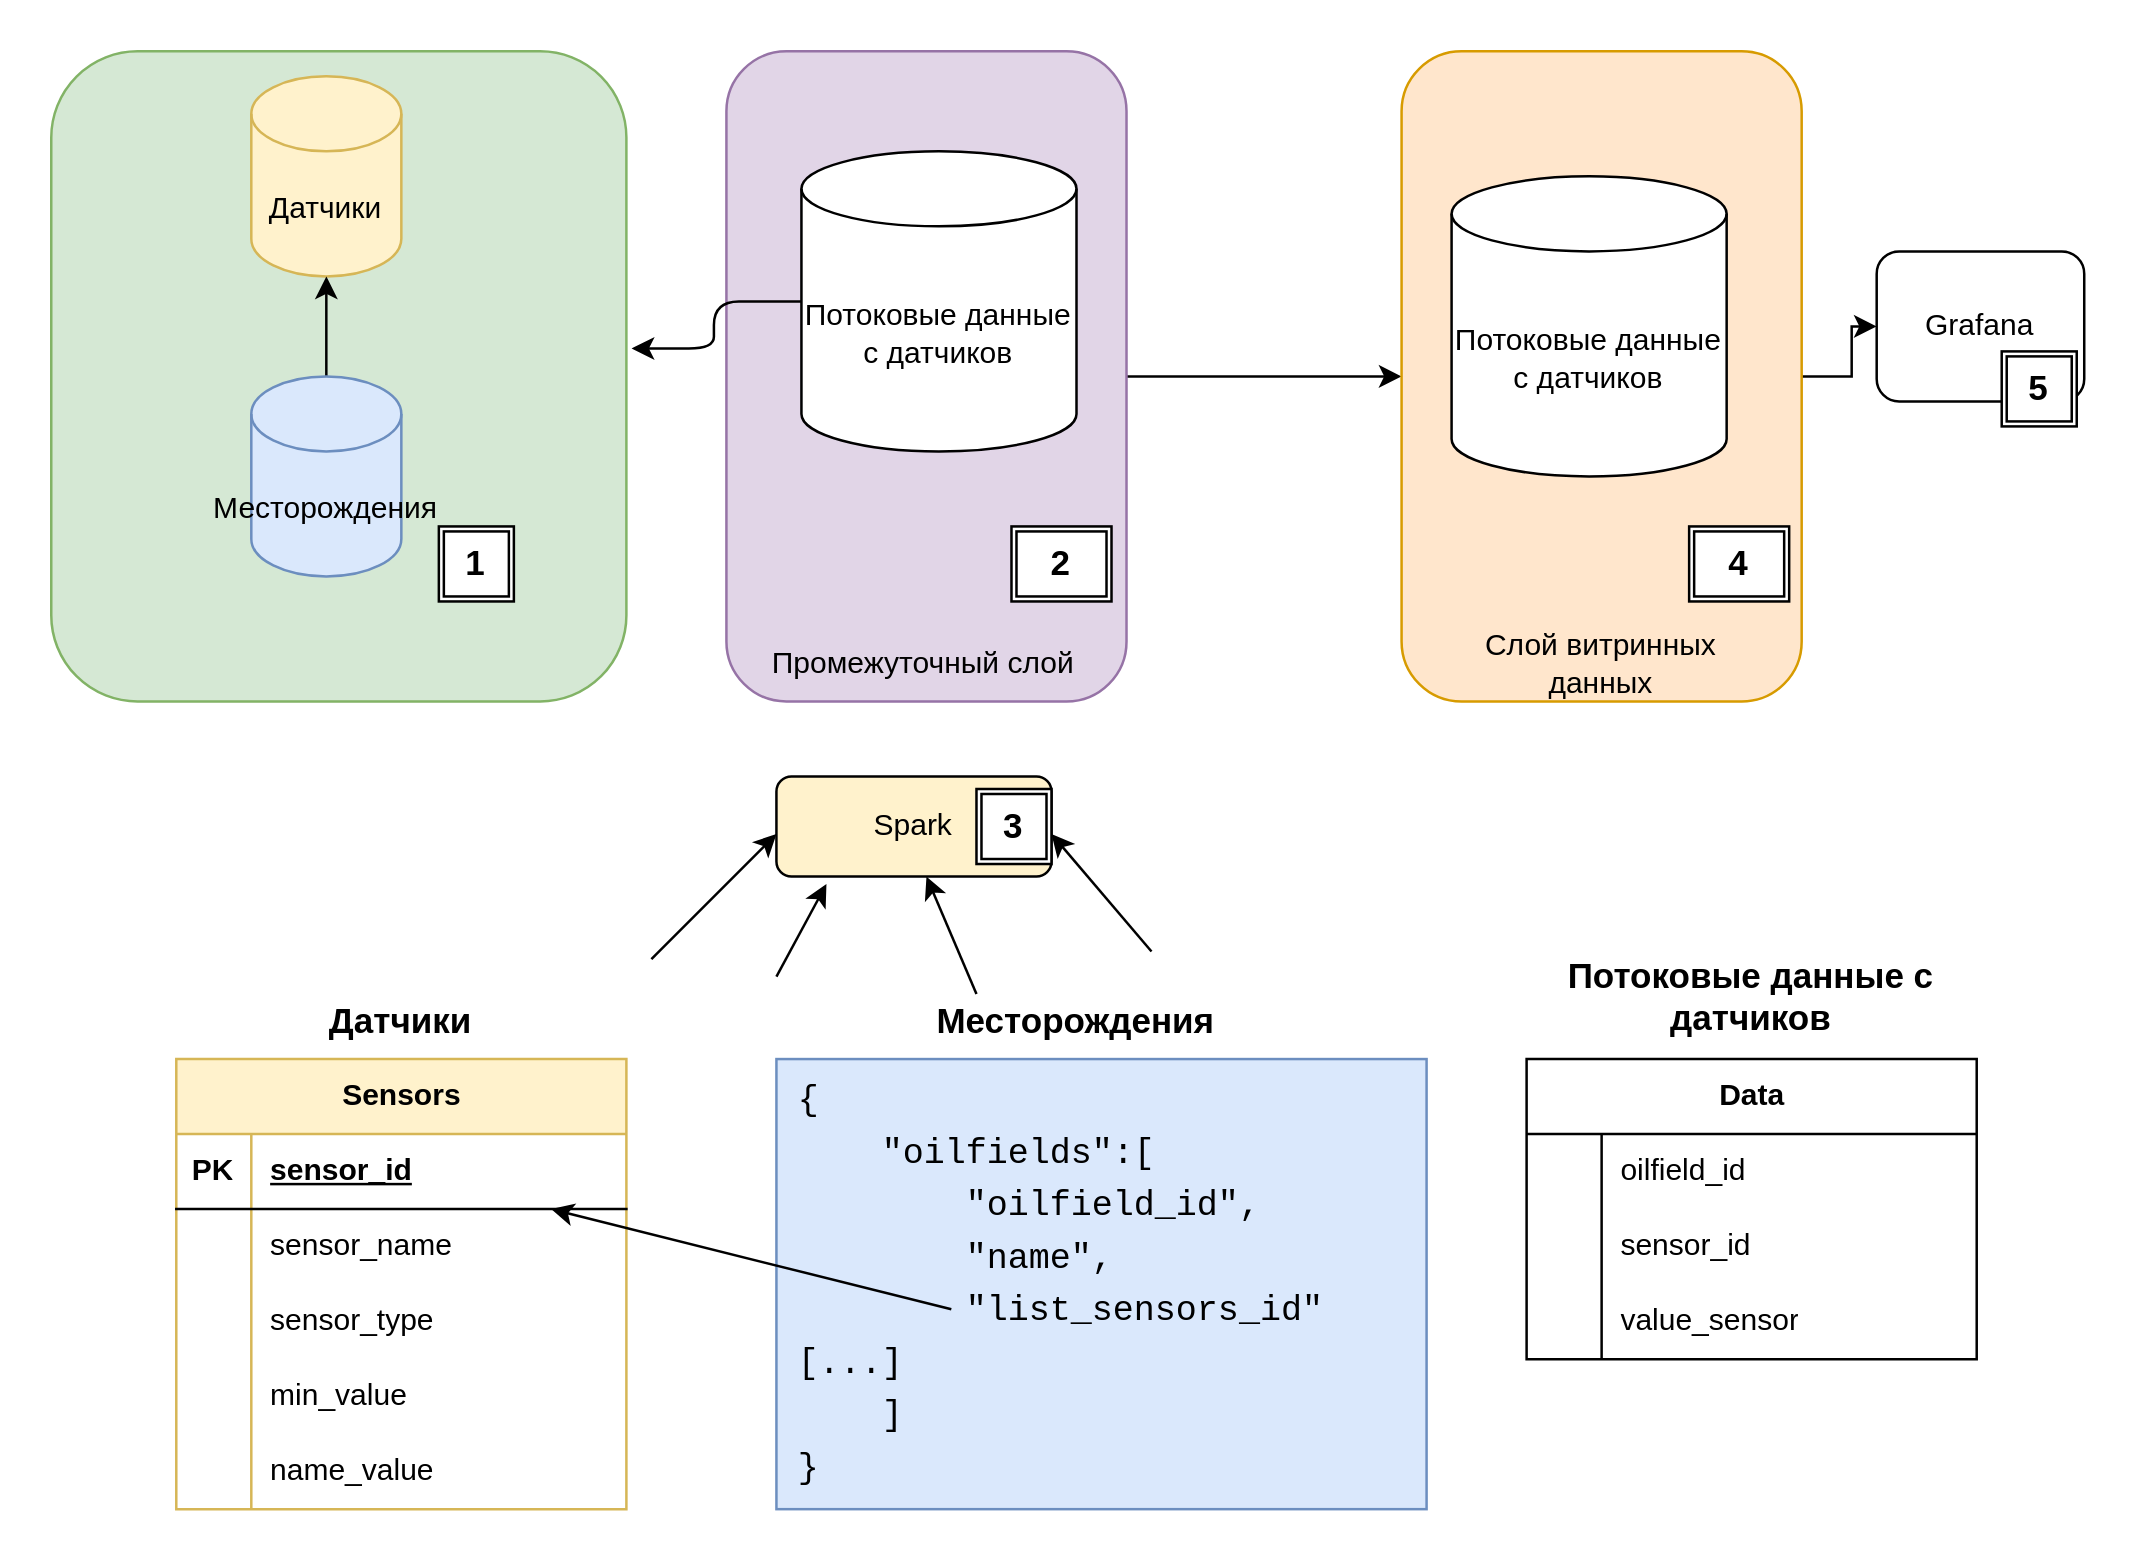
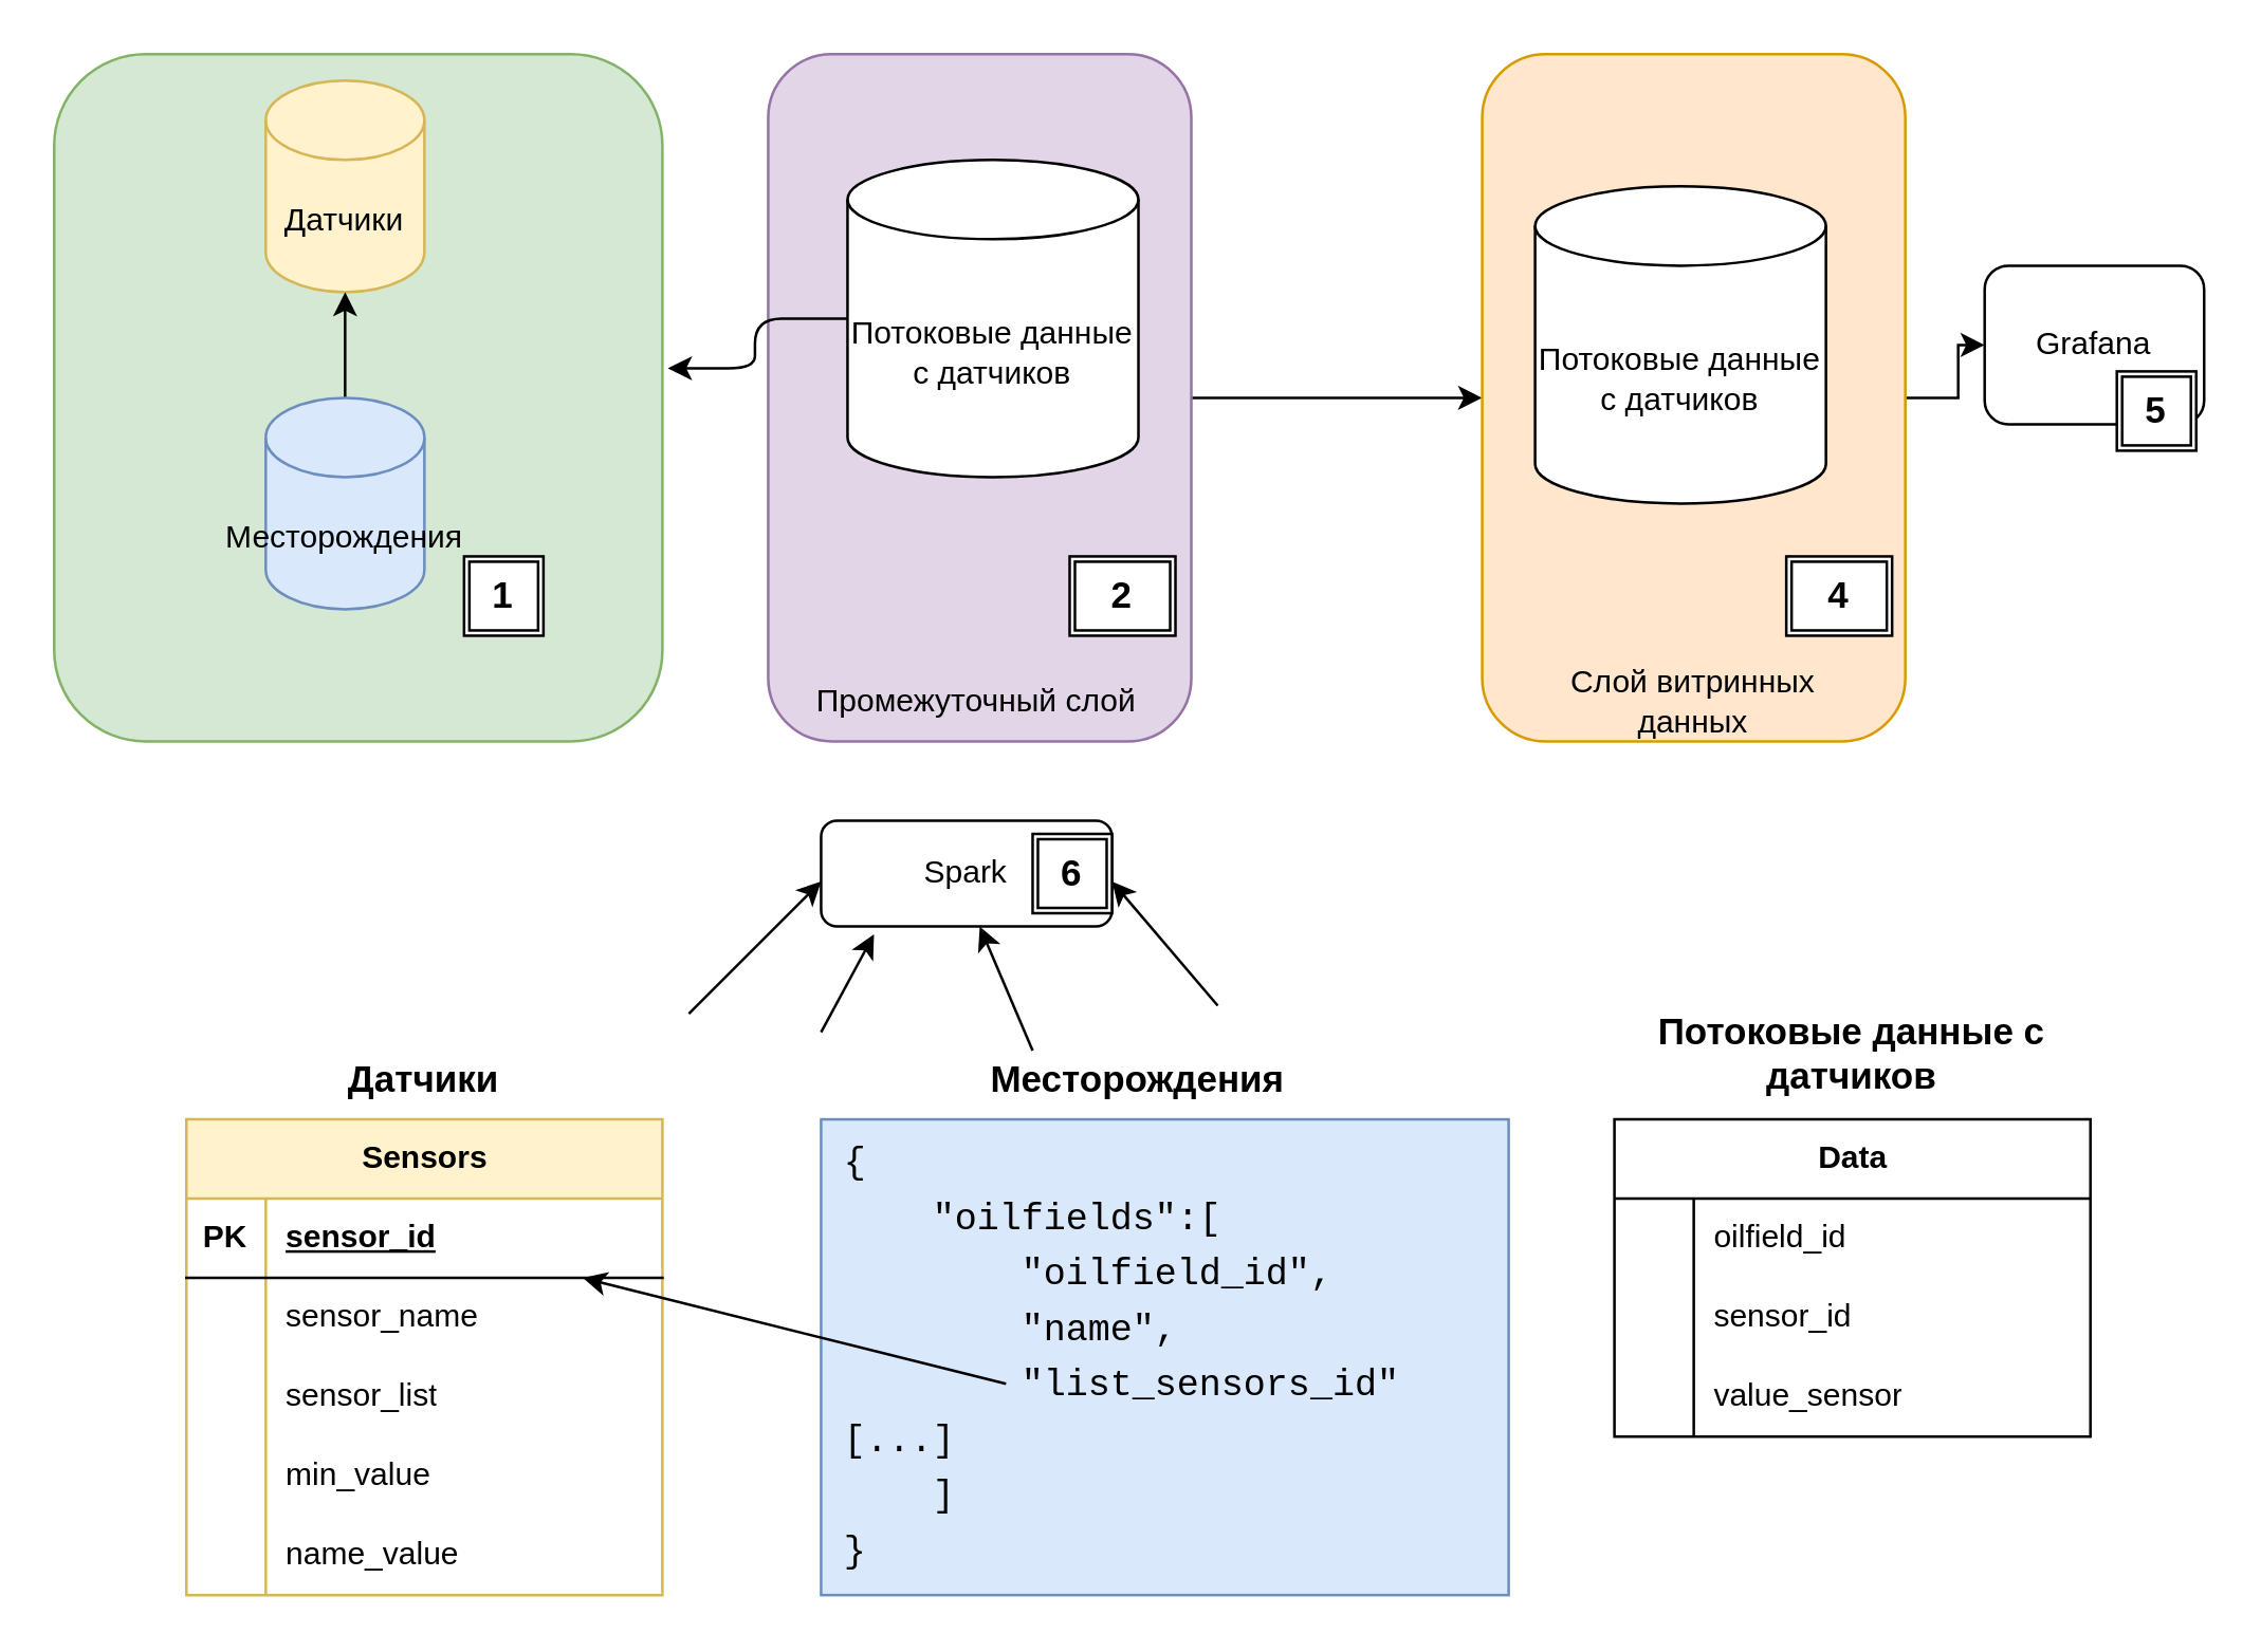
- <mxCell id="42" value="Spark" style="rounded=1;whiteSpace=wrap;html=1;fillColor=#fff2cc;" vertex="1" parent="1"><mxGeometry x="310" y="310" width="110" height="40" as="geometry" /></mxCell>
+ <mxCell id="42" value="Spark" style="rounded=1;whiteSpace=wrap;html=1;" vertex="1" parent="1"><mxGeometry x="310" y="310" width="110" height="40" as="geometry" /></mxCell>
- <mxCell id="53" value="&lt;font style=&quot;font-size: 14px;&quot;&gt;&lt;b&gt;3&lt;/b&gt;&lt;/font&gt;" style="shape=ext;double=1;rounded=0;whiteSpace=wrap;html=1;" vertex="1" parent="1"><mxGeometry x="390" y="315" width="30" height="30" as="geometry" /></mxCell>
+ <mxCell id="53" value="&lt;font style=&quot;font-size: 14px;&quot;&gt;&lt;b&gt;6&lt;/b&gt;&lt;/font&gt;" style="shape=ext;double=1;rounded=0;whiteSpace=wrap;html=1;" vertex="1" parent="1"><mxGeometry x="390" y="315" width="30" height="30" as="geometry" /></mxCell>
- <mxCell id="17" value="sensor_type" style="shape=partialRectangle;connectable=0;fillColor=none;top=0;left=0;bottom=0;right=0;align=left;spacingLeft=6;overflow=hidden;whiteSpace=wrap;html=1;" vertex="1" parent="15"><mxGeometry x="30" width="150" height="30" as="geometry"><mxRectangle width="150" height="30" as="alternateBounds" /></mxGeometry></mxCell>
+ <mxCell id="17" value="sensor_list" style="shape=partialRectangle;connectable=0;fillColor=none;top=0;left=0;bottom=0;right=0;align=left;spacingLeft=6;overflow=hidden;whiteSpace=wrap;html=1;" vertex="1" parent="15"><mxGeometry x="30" width="150" height="30" as="geometry"><mxRectangle width="150" height="30" as="alternateBounds" /></mxGeometry></mxCell>
